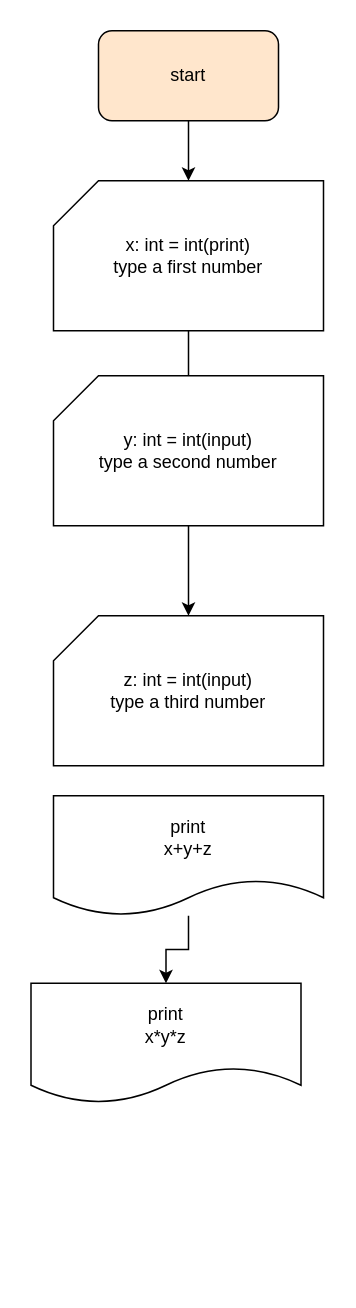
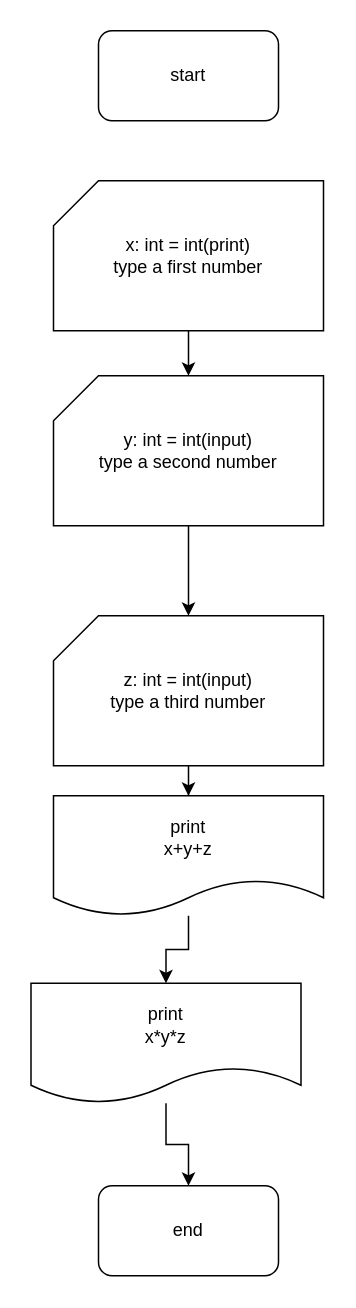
- <mxCell id="3" value="start" style="rounded=1;whiteSpace=wrap;html=1;fillColor=#ffe6cc;" vertex="1" parent="1"><mxGeometry x="65" y="20" width="120" height="60" as="geometry" /></mxCell>
+ <mxCell id="3" value="start" style="rounded=1;whiteSpace=wrap;html=1;" vertex="1" parent="1"><mxGeometry x="65" y="20" width="120" height="60" as="geometry" /></mxCell>
- <mxCell id="2" value="" style="edgeStyle=orthogonalEdgeStyle;rounded=0;orthogonalLoop=1;jettySize=auto;html=1;" edge="1" parent="1" source="3" target="6"><mxGeometry relative="1" as="geometry" /></mxCell>
- <mxCell id="5" value="" style="edgeStyle=orthogonalEdgeStyle;rounded=0;orthogonalLoop=1;jettySize=auto;html=1;endArrow=none;" edge="1" parent="1" source="6" target="8"><mxGeometry relative="1" as="geometry" /></mxCell>
+ <mxCell id="5" value="" style="edgeStyle=orthogonalEdgeStyle;rounded=0;orthogonalLoop=1;jettySize=auto;html=1;" edge="1" parent="1" source="6" target="8"><mxGeometry relative="1" as="geometry" /></mxCell>
+ <mxCell id="9" value="" style="edgeStyle=orthogonalEdgeStyle;rounded=0;orthogonalLoop=1;jettySize=auto;html=1;" edge="1" parent="1" source="10" target="12"><mxGeometry relative="1" as="geometry" /></mxCell>
+ <mxCell id="13" value="" style="edgeStyle=orthogonalEdgeStyle;rounded=0;orthogonalLoop=1;jettySize=auto;html=1;" edge="1" parent="1" source="14" target="4"><mxGeometry relative="1" as="geometry" /></mxCell>
+ <mxCell id="4" value="end" style="rounded=1;whiteSpace=wrap;html=1;" vertex="1" parent="1"><mxGeometry x="65" y="790" width="120" height="60" as="geometry" /></mxCell>
